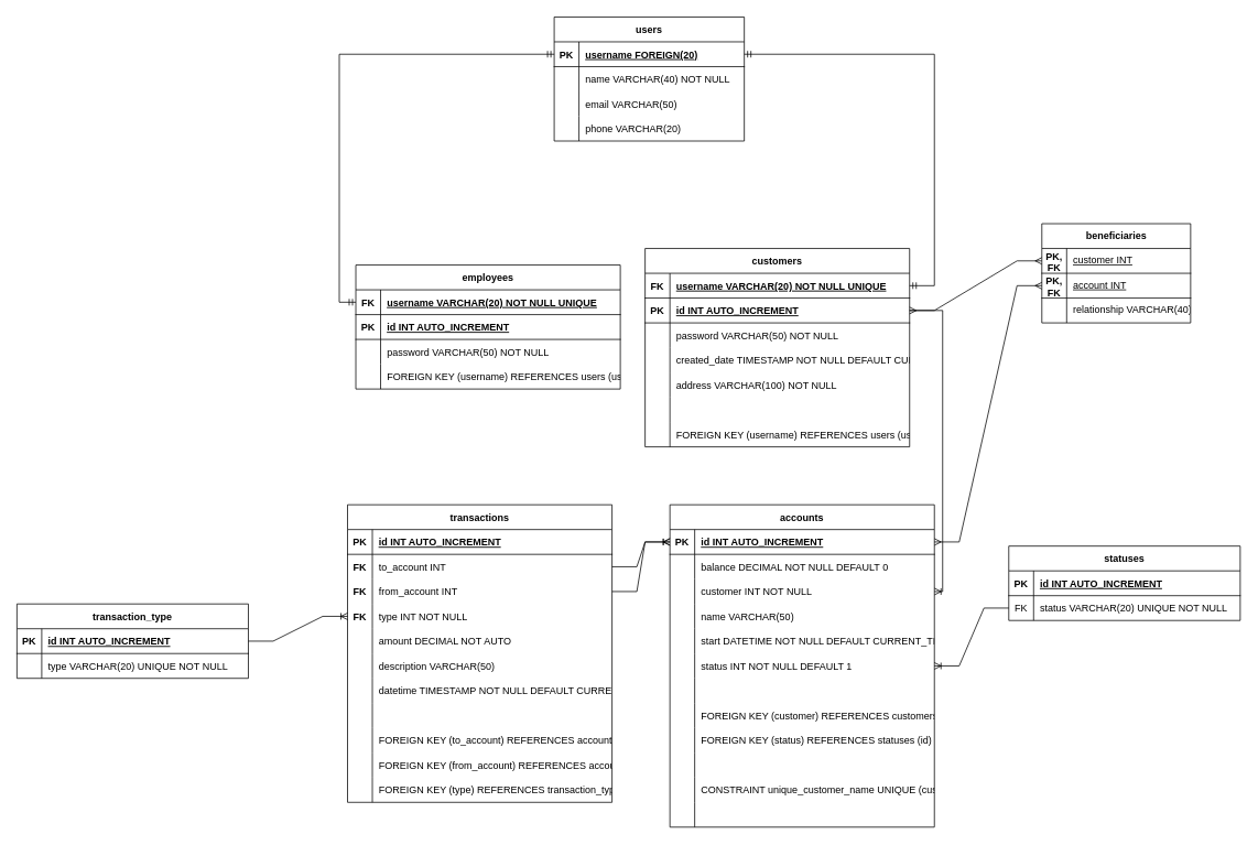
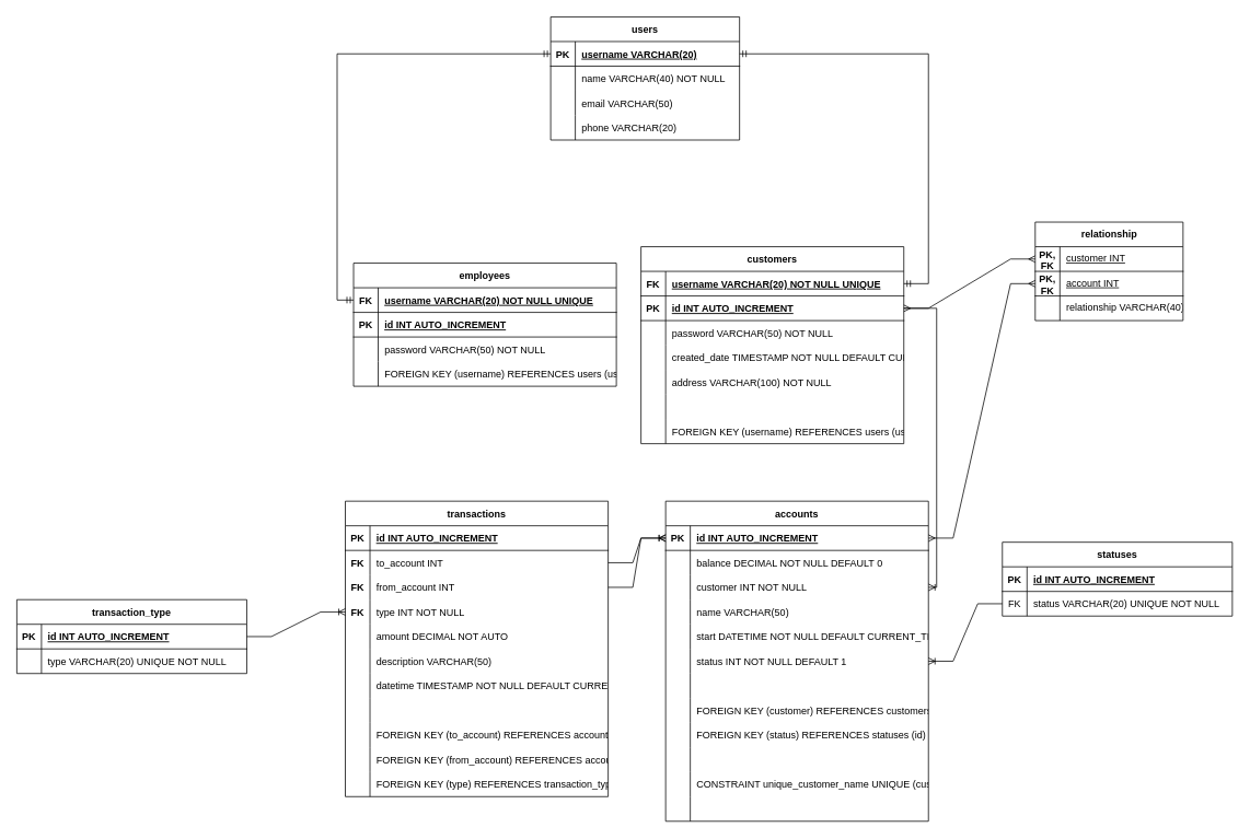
- <mxCell id="5" value="username FOREIGN(20) " style="shape=partialRectangle;overflow=hidden;connectable=0;fillColor=none;align=left;strokeColor=inherit;top=0;left=0;bottom=0;right=0;spacingLeft=6;fontStyle=5;" parent="3" vertex="1"><mxGeometry x="30" width="200" height="30" as="geometry"><mxRectangle width="200" height="30" as="alternateBounds" /></mxGeometry></mxCell>
+ <mxCell id="5" value="username VARCHAR(20) " style="shape=partialRectangle;overflow=hidden;connectable=0;fillColor=none;align=left;strokeColor=inherit;top=0;left=0;bottom=0;right=0;spacingLeft=6;fontStyle=5;" parent="3" vertex="1"><mxGeometry x="30" width="200" height="30" as="geometry"><mxRectangle width="200" height="30" as="alternateBounds" /></mxGeometry></mxCell>
- <mxCell id="143" value="beneficiaries" style="shape=table;startSize=30;container=1;collapsible=1;childLayout=tableLayout;fixedRows=1;rowLines=0;fontStyle=1;align=center;resizeLast=1;html=1;" parent="1" vertex="1"><mxGeometry x="1260" y="270" width="180" height="120" as="geometry" /></mxCell>
+ <mxCell id="143" value="relationship" style="shape=table;startSize=30;container=1;collapsible=1;childLayout=tableLayout;fixedRows=1;rowLines=0;fontStyle=1;align=center;resizeLast=1;html=1;" parent="1" vertex="1"><mxGeometry x="1260" y="270" width="180" height="120" as="geometry" /></mxCell>
